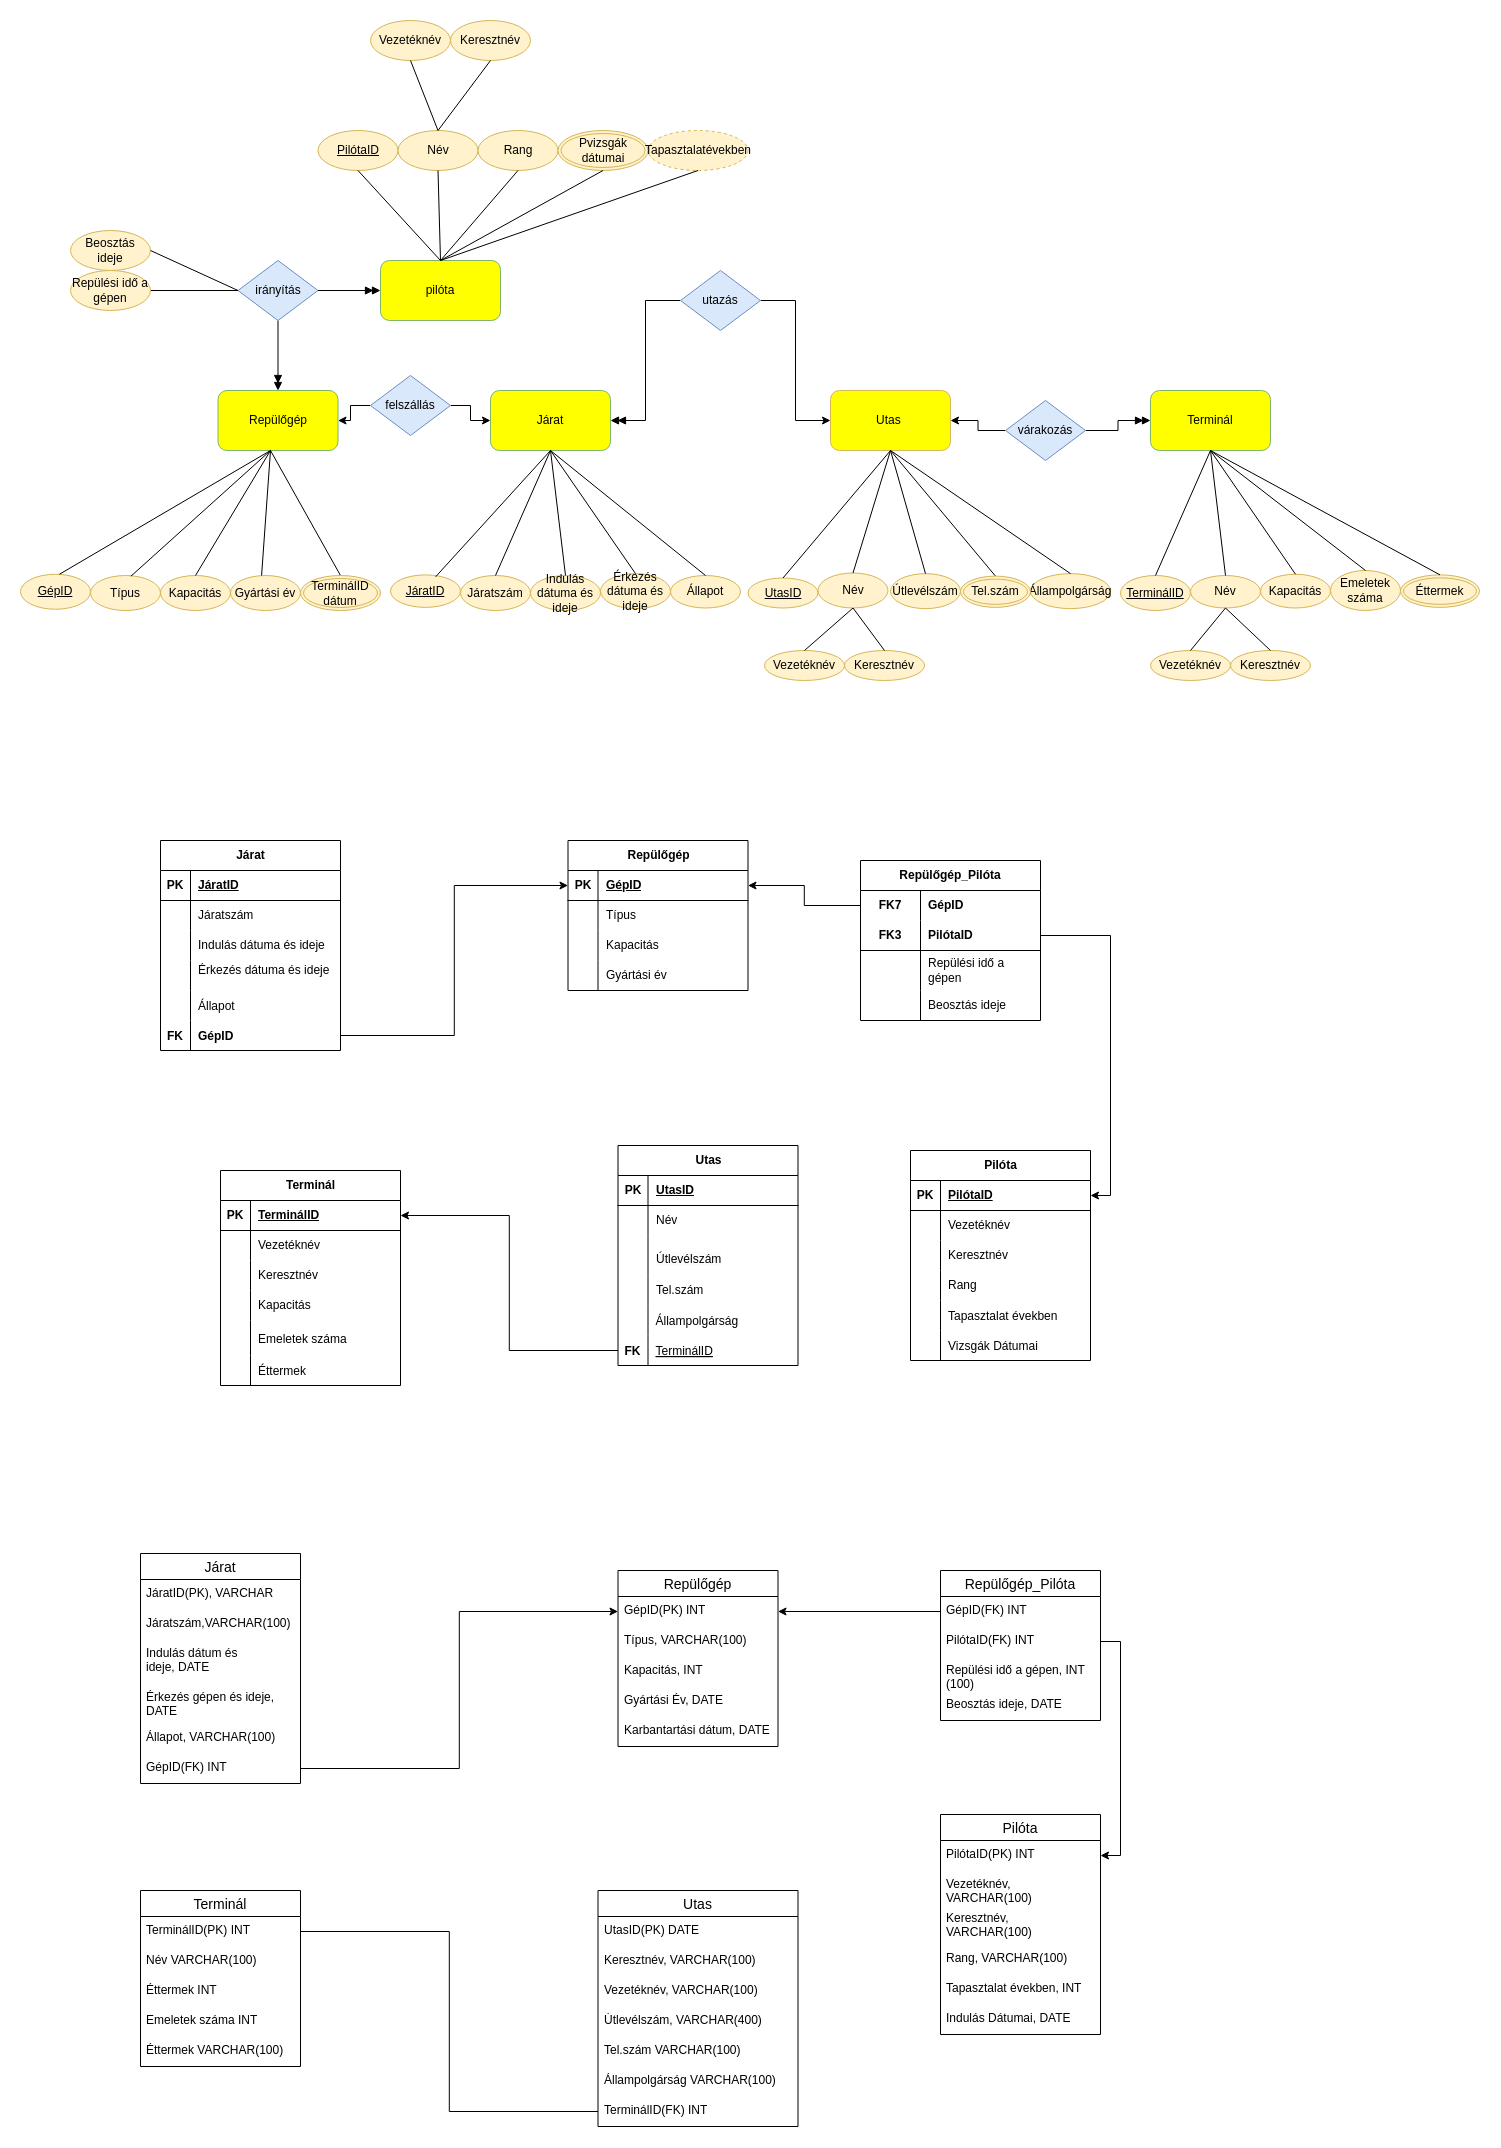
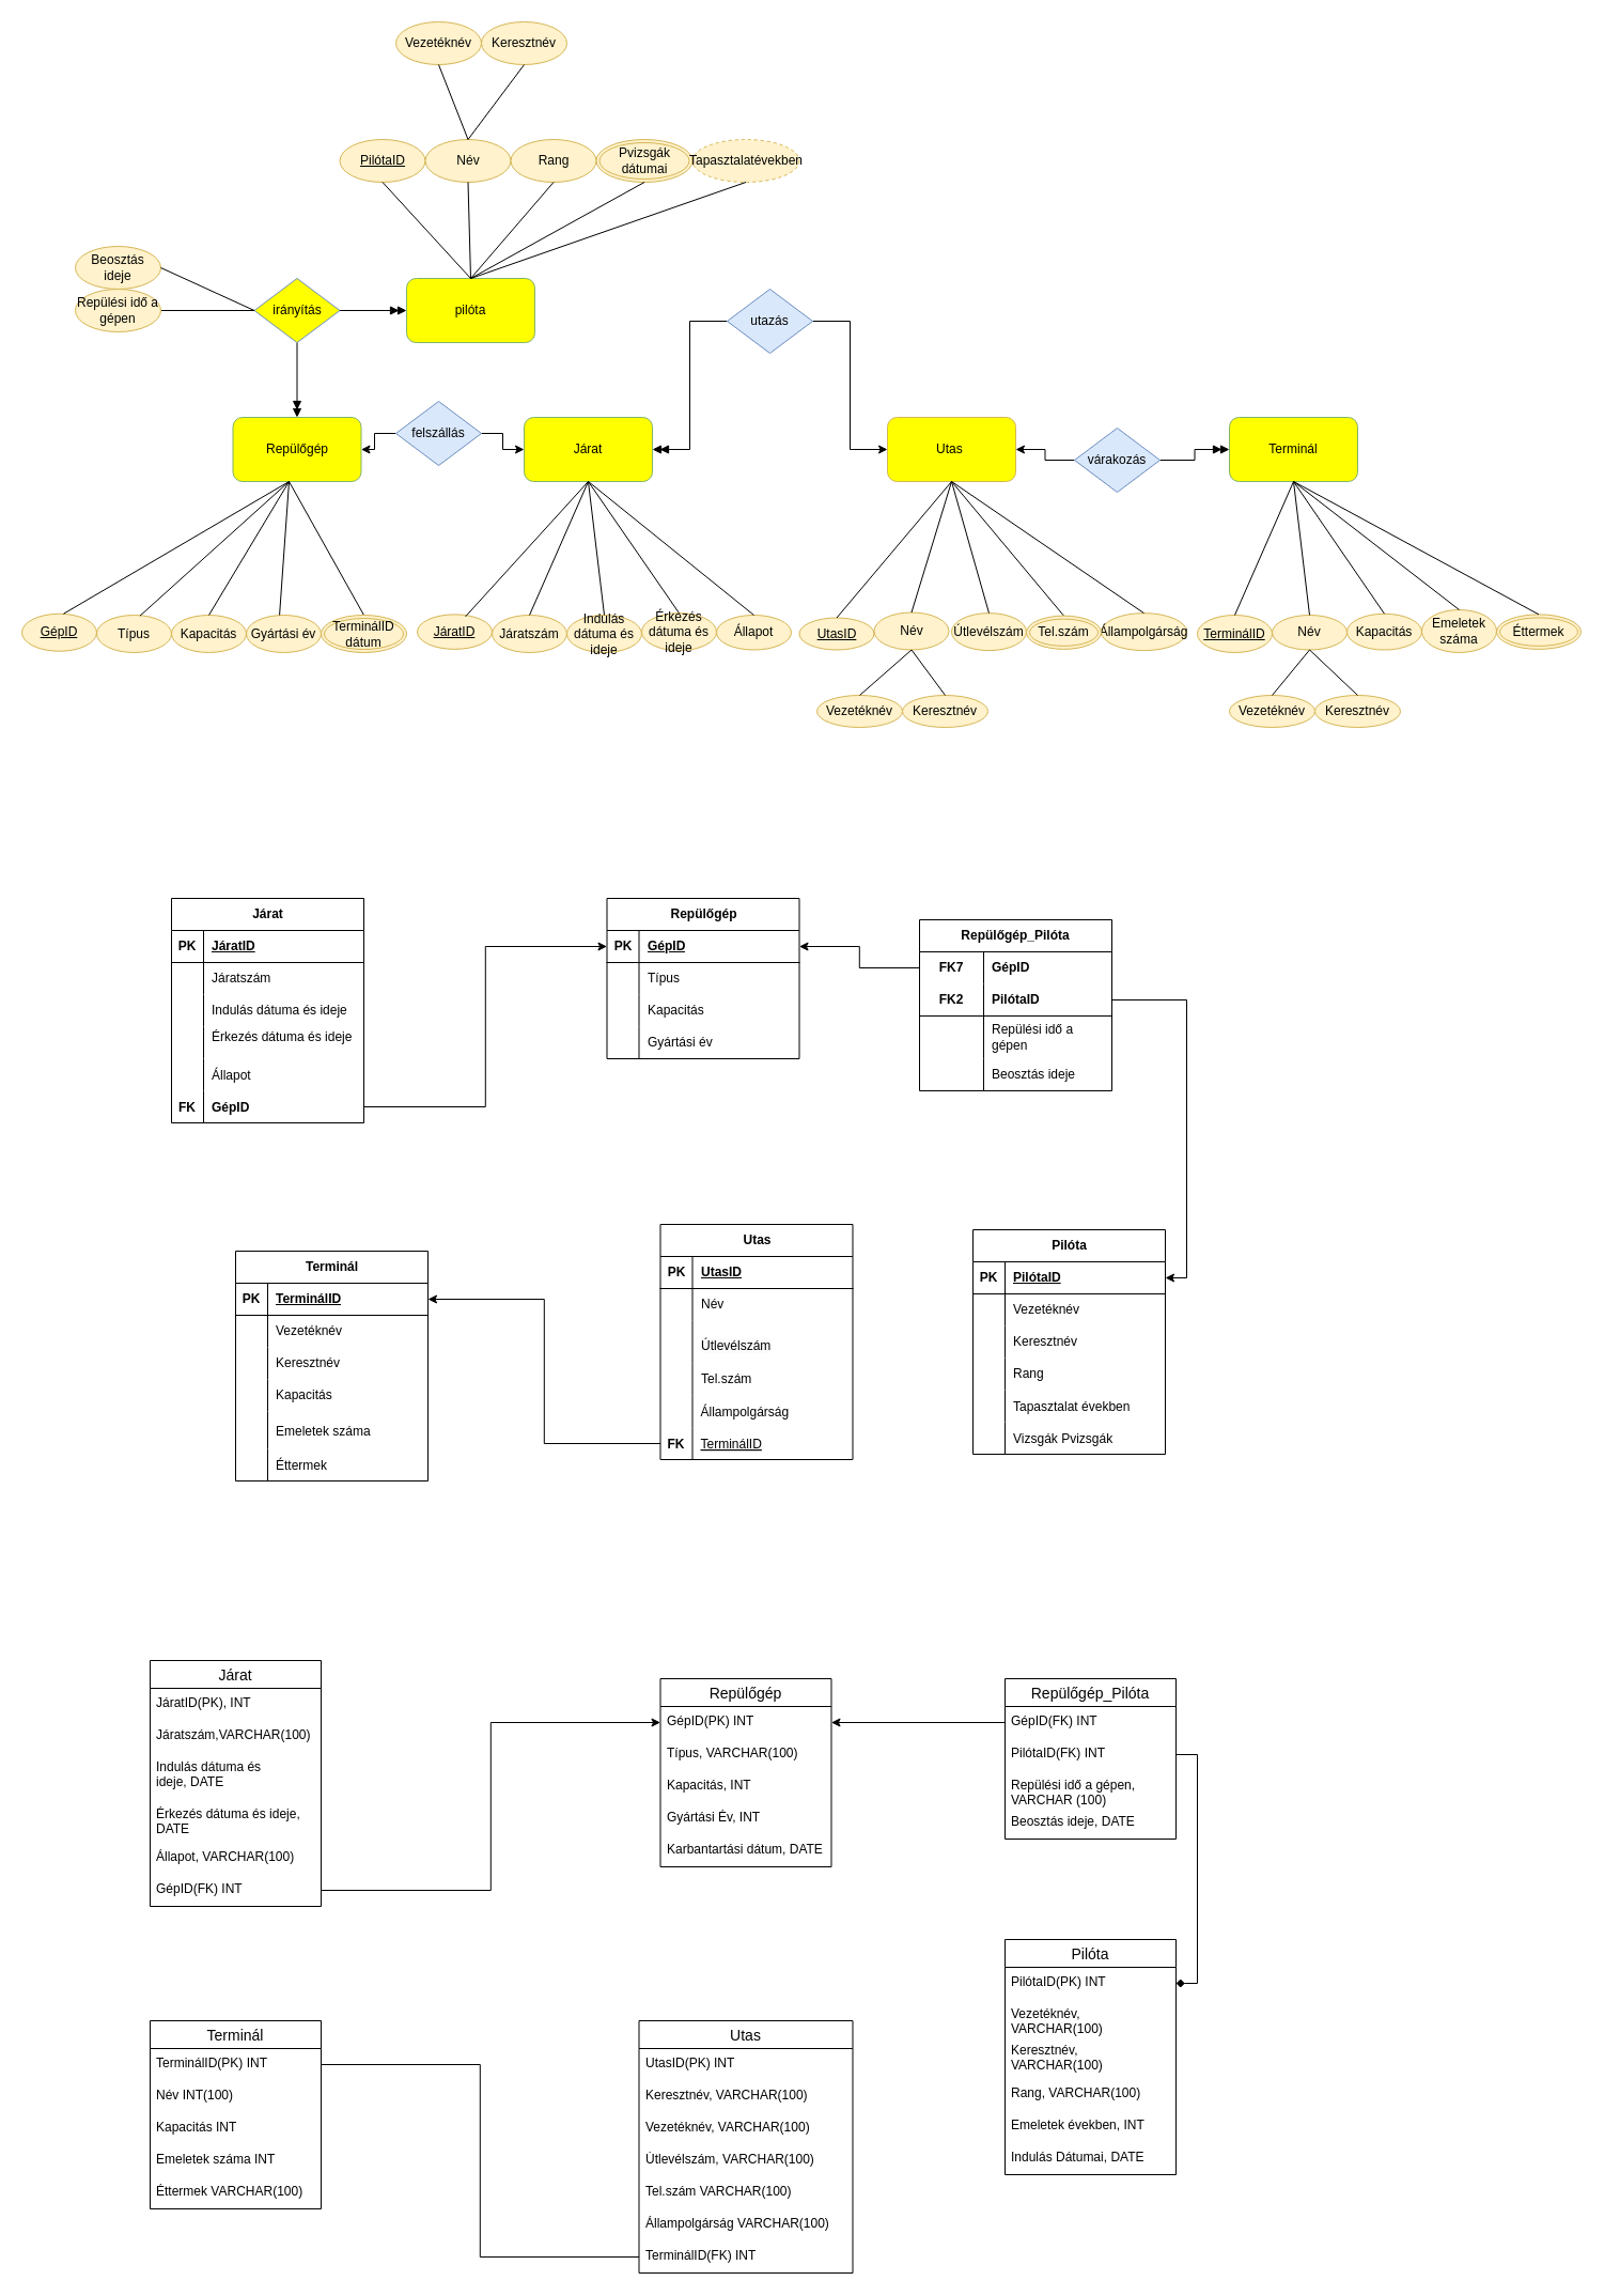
- <mxCell id="47" value="irányítás" style="rhombus;whiteSpace=wrap;html=1;fillColor=#dae8fc;strokeColor=#6c8ebf;" parent="1" vertex="1"><mxGeometry x="237.5" y="260" width="80" height="60" as="geometry" /></mxCell>
+ <mxCell id="47" value="irányítás" style="rhombus;whiteSpace=wrap;html=1;fillColor=#ffff00;strokeColor=#6c8ebf;" parent="1" vertex="1"><mxGeometry x="237.5" y="260" width="80" height="60" as="geometry" /></mxCell>
- <mxCell id="123" value="FK3" style="shape=partialRectangle;connectable=0;fillColor=none;top=0;left=0;bottom=0;right=0;fontStyle=1;overflow=hidden;html=1;whiteSpace=wrap;" parent="122" vertex="1"><mxGeometry width="60" height="30" as="geometry"><mxRectangle width="60" height="30" as="alternateBounds" /></mxGeometry></mxCell>
+ <mxCell id="123" value="FK2" style="shape=partialRectangle;connectable=0;fillColor=none;top=0;left=0;bottom=0;right=0;fontStyle=1;overflow=hidden;html=1;whiteSpace=wrap;" parent="122" vertex="1"><mxGeometry width="60" height="30" as="geometry"><mxRectangle width="60" height="30" as="alternateBounds" /></mxGeometry></mxCell>
- <mxCell id="168" value="Vizsgák Dátumai" style="shape=partialRectangle;connectable=0;fillColor=none;top=0;left=0;bottom=0;right=0;align=left;spacingLeft=6;overflow=hidden;" parent="166" vertex="1"><mxGeometry x="30" width="150" height="30" as="geometry"><mxRectangle width="150" height="30" as="alternateBounds" /></mxGeometry></mxCell>
+ <mxCell id="168" value="Vizsgák Pvizsgák" style="shape=partialRectangle;connectable=0;fillColor=none;top=0;left=0;bottom=0;right=0;align=left;spacingLeft=6;overflow=hidden;" parent="166" vertex="1"><mxGeometry x="30" width="150" height="30" as="geometry"><mxRectangle width="150" height="30" as="alternateBounds" /></mxGeometry></mxCell>
- <mxCell id="193" value="JáratID(PK), VARCHAR" style="text;strokeColor=none;fillColor=none;spacingLeft=4;spacingRight=4;overflow=hidden;rotatable=0;points=[[0,0.5],[1,0.5]];portConstraint=eastwest;fontSize=12;whiteSpace=wrap;html=1;" parent="192" vertex="1"><mxGeometry y="26" width="160" height="30" as="geometry" /></mxCell>
+ <mxCell id="193" value="JáratID(PK), INT" style="text;strokeColor=none;fillColor=none;spacingLeft=4;spacingRight=4;overflow=hidden;rotatable=0;points=[[0,0.5],[1,0.5]];portConstraint=eastwest;fontSize=12;whiteSpace=wrap;html=1;" parent="192" vertex="1"><mxGeometry y="26" width="160" height="30" as="geometry" /></mxCell>
- <mxCell id="195" value="&lt;span style=&quot;text-align: center;&quot;&gt;Indulás dátum és ideje,&amp;nbsp;&lt;/span&gt;DATE" style="text;strokeColor=none;fillColor=none;spacingLeft=4;spacingRight=4;overflow=hidden;rotatable=0;points=[[0,0.5],[1,0.5]];portConstraint=eastwest;fontSize=12;whiteSpace=wrap;html=1;" parent="192" vertex="1"><mxGeometry y="86" width="160" height="44" as="geometry" /></mxCell>
+ <mxCell id="195" value="&lt;span style=&quot;text-align: center;&quot;&gt;Indulás dátuma és ideje,&amp;nbsp;&lt;/span&gt;DATE" style="text;strokeColor=none;fillColor=none;spacingLeft=4;spacingRight=4;overflow=hidden;rotatable=0;points=[[0,0.5],[1,0.5]];portConstraint=eastwest;fontSize=12;whiteSpace=wrap;html=1;" parent="192" vertex="1"><mxGeometry y="86" width="160" height="44" as="geometry" /></mxCell>
- <mxCell id="208" value="Repülési idő a gépen, INT (100)" style="text;strokeColor=none;fillColor=none;spacingLeft=4;spacingRight=4;overflow=hidden;rotatable=0;points=[[0,0.5],[1,0.5]];portConstraint=eastwest;fontSize=12;whiteSpace=wrap;html=1;" parent="205" vertex="1"><mxGeometry y="86" width="160" height="34" as="geometry" /></mxCell>
+ <mxCell id="208" value="Repülési idő a gépen, VARCHAR (100)" style="text;strokeColor=none;fillColor=none;spacingLeft=4;spacingRight=4;overflow=hidden;rotatable=0;points=[[0,0.5],[1,0.5]];portConstraint=eastwest;fontSize=12;whiteSpace=wrap;html=1;" parent="205" vertex="1"><mxGeometry y="86" width="160" height="34" as="geometry" /></mxCell>
- <mxCell id="203" value="Gyártási Év, DATE" style="text;strokeColor=none;fillColor=none;spacingLeft=4;spacingRight=4;overflow=hidden;rotatable=0;points=[[0,0.5],[1,0.5]];portConstraint=eastwest;fontSize=12;whiteSpace=wrap;html=1;" parent="199" vertex="1"><mxGeometry y="116" width="160" height="30" as="geometry" /></mxCell>
+ <mxCell id="203" value="Gyártási Év, INT" style="text;strokeColor=none;fillColor=none;spacingLeft=4;spacingRight=4;overflow=hidden;rotatable=0;points=[[0,0.5],[1,0.5]];portConstraint=eastwest;fontSize=12;whiteSpace=wrap;html=1;" parent="199" vertex="1"><mxGeometry y="116" width="160" height="30" as="geometry" /></mxCell>
- <mxCell id="196" value="&lt;span style=&quot;text-align: center;&quot;&gt;Érkezés gépen és ideje,&lt;/span&gt;&lt;div&gt;DATE&lt;/div&gt;" style="text;strokeColor=none;fillColor=none;spacingLeft=4;spacingRight=4;overflow=hidden;rotatable=0;points=[[0,0.5],[1,0.5]];portConstraint=eastwest;fontSize=12;whiteSpace=wrap;html=1;" parent="192" vertex="1"><mxGeometry y="130" width="160" height="40" as="geometry" /></mxCell>
+ <mxCell id="196" value="&lt;span style=&quot;text-align: center;&quot;&gt;Érkezés dátuma és ideje,&lt;/span&gt;&lt;div&gt;DATE&lt;/div&gt;" style="text;strokeColor=none;fillColor=none;spacingLeft=4;spacingRight=4;overflow=hidden;rotatable=0;points=[[0,0.5],[1,0.5]];portConstraint=eastwest;fontSize=12;whiteSpace=wrap;html=1;" parent="192" vertex="1"><mxGeometry y="130" width="160" height="40" as="geometry" /></mxCell>
- <mxCell id="234" style="edgeStyle=orthogonalEdgeStyle;rounded=0;orthogonalLoop=1;jettySize=auto;html=1;exitX=1;exitY=0.5;exitDx=0;exitDy=0;entryX=1;entryY=0.5;entryDx=0;entryDy=0;" parent="1" source="207" target="211" edge="1"><mxGeometry relative="1" as="geometry" /></mxCell>
+ <mxCell id="234" style="edgeStyle=orthogonalEdgeStyle;rounded=0;orthogonalLoop=1;jettySize=auto;html=1;exitX=1;exitY=0.5;exitDx=0;exitDy=0;entryX=1;entryY=0.5;entryDx=0;entryDy=0;endArrow=diamond;" parent="1" source="207" target="211" edge="1"><mxGeometry relative="1" as="geometry" /></mxCell>
- <mxCell id="218" value="UtasID(PK) DATE" style="text;strokeColor=none;fillColor=none;spacingLeft=4;spacingRight=4;overflow=hidden;rotatable=0;points=[[0,0.5],[1,0.5]];portConstraint=eastwest;fontSize=12;whiteSpace=wrap;html=1;" parent="217" vertex="1"><mxGeometry y="26" width="200" height="30" as="geometry" /></mxCell>
+ <mxCell id="218" value="UtasID(PK) INT" style="text;strokeColor=none;fillColor=none;spacingLeft=4;spacingRight=4;overflow=hidden;rotatable=0;points=[[0,0.5],[1,0.5]];portConstraint=eastwest;fontSize=12;whiteSpace=wrap;html=1;" parent="217" vertex="1"><mxGeometry y="26" width="200" height="30" as="geometry" /></mxCell>
- <mxCell id="227" value="Név VARCHAR(100)" style="text;strokeColor=none;fillColor=none;spacingLeft=4;spacingRight=4;overflow=hidden;rotatable=0;points=[[0,0.5],[1,0.5]];portConstraint=eastwest;fontSize=12;whiteSpace=wrap;html=1;" parent="225" vertex="1"><mxGeometry y="56" width="160" height="30" as="geometry" /></mxCell>
+ <mxCell id="227" value="Név INT(100)" style="text;strokeColor=none;fillColor=none;spacingLeft=4;spacingRight=4;overflow=hidden;rotatable=0;points=[[0,0.5],[1,0.5]];portConstraint=eastwest;fontSize=12;whiteSpace=wrap;html=1;" parent="225" vertex="1"><mxGeometry y="56" width="160" height="30" as="geometry" /></mxCell>
- <mxCell id="215" value="Tapasztalat években, INT" style="text;strokeColor=none;fillColor=none;spacingLeft=4;spacingRight=4;overflow=hidden;rotatable=0;points=[[0,0.5],[1,0.5]];portConstraint=eastwest;fontSize=12;whiteSpace=wrap;html=1;" parent="210" vertex="1"><mxGeometry y="160" width="160" height="30" as="geometry" /></mxCell>
+ <mxCell id="215" value="Emeletek években, INT" style="text;strokeColor=none;fillColor=none;spacingLeft=4;spacingRight=4;overflow=hidden;rotatable=0;points=[[0,0.5],[1,0.5]];portConstraint=eastwest;fontSize=12;whiteSpace=wrap;html=1;" parent="210" vertex="1"><mxGeometry y="160" width="160" height="30" as="geometry" /></mxCell>
- <mxCell id="228" value="Éttermek INT" style="text;strokeColor=none;fillColor=none;spacingLeft=4;spacingRight=4;overflow=hidden;rotatable=0;points=[[0,0.5],[1,0.5]];portConstraint=eastwest;fontSize=12;whiteSpace=wrap;html=1;" parent="225" vertex="1"><mxGeometry y="86" width="160" height="30" as="geometry" /></mxCell>
+ <mxCell id="228" value="Kapacitás INT" style="text;strokeColor=none;fillColor=none;spacingLeft=4;spacingRight=4;overflow=hidden;rotatable=0;points=[[0,0.5],[1,0.5]];portConstraint=eastwest;fontSize=12;whiteSpace=wrap;html=1;" parent="225" vertex="1"><mxGeometry y="86" width="160" height="30" as="geometry" /></mxCell>
- <mxCell id="221" value="&lt;span style=&quot;text-align: center;&quot;&gt;Útlevélszám,&amp;nbsp;&lt;/span&gt;VARCHAR(400)" style="text;strokeColor=none;fillColor=none;spacingLeft=4;spacingRight=4;overflow=hidden;rotatable=0;points=[[0,0.5],[1,0.5]];portConstraint=eastwest;fontSize=12;whiteSpace=wrap;html=1;" parent="217" vertex="1"><mxGeometry y="116" width="200" height="30" as="geometry" /></mxCell>
+ <mxCell id="221" value="&lt;span style=&quot;text-align: center;&quot;&gt;Útlevélszám,&amp;nbsp;&lt;/span&gt;VARCHAR(100)" style="text;strokeColor=none;fillColor=none;spacingLeft=4;spacingRight=4;overflow=hidden;rotatable=0;points=[[0,0.5],[1,0.5]];portConstraint=eastwest;fontSize=12;whiteSpace=wrap;html=1;" parent="217" vertex="1"><mxGeometry y="116" width="200" height="30" as="geometry" /></mxCell>
